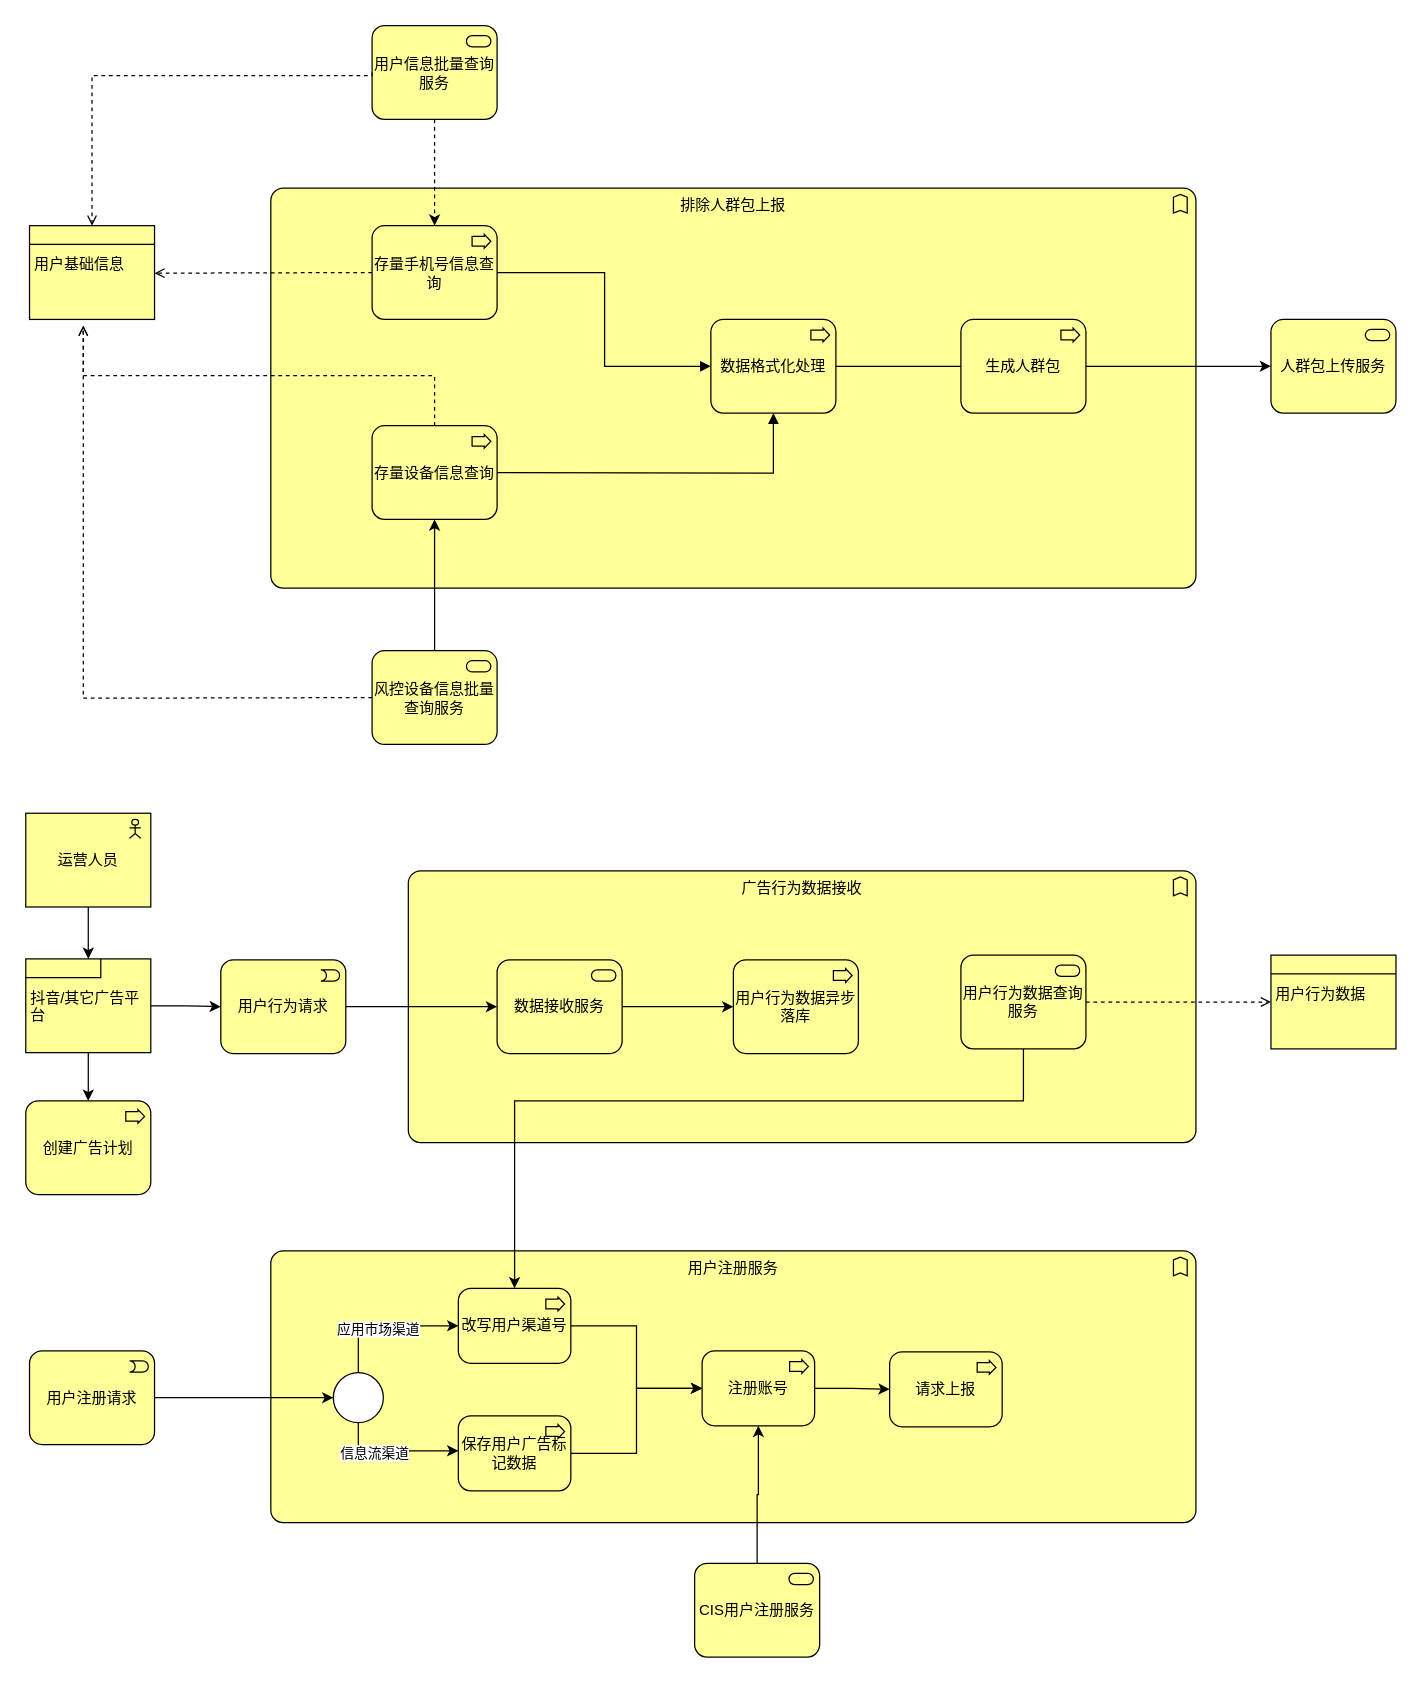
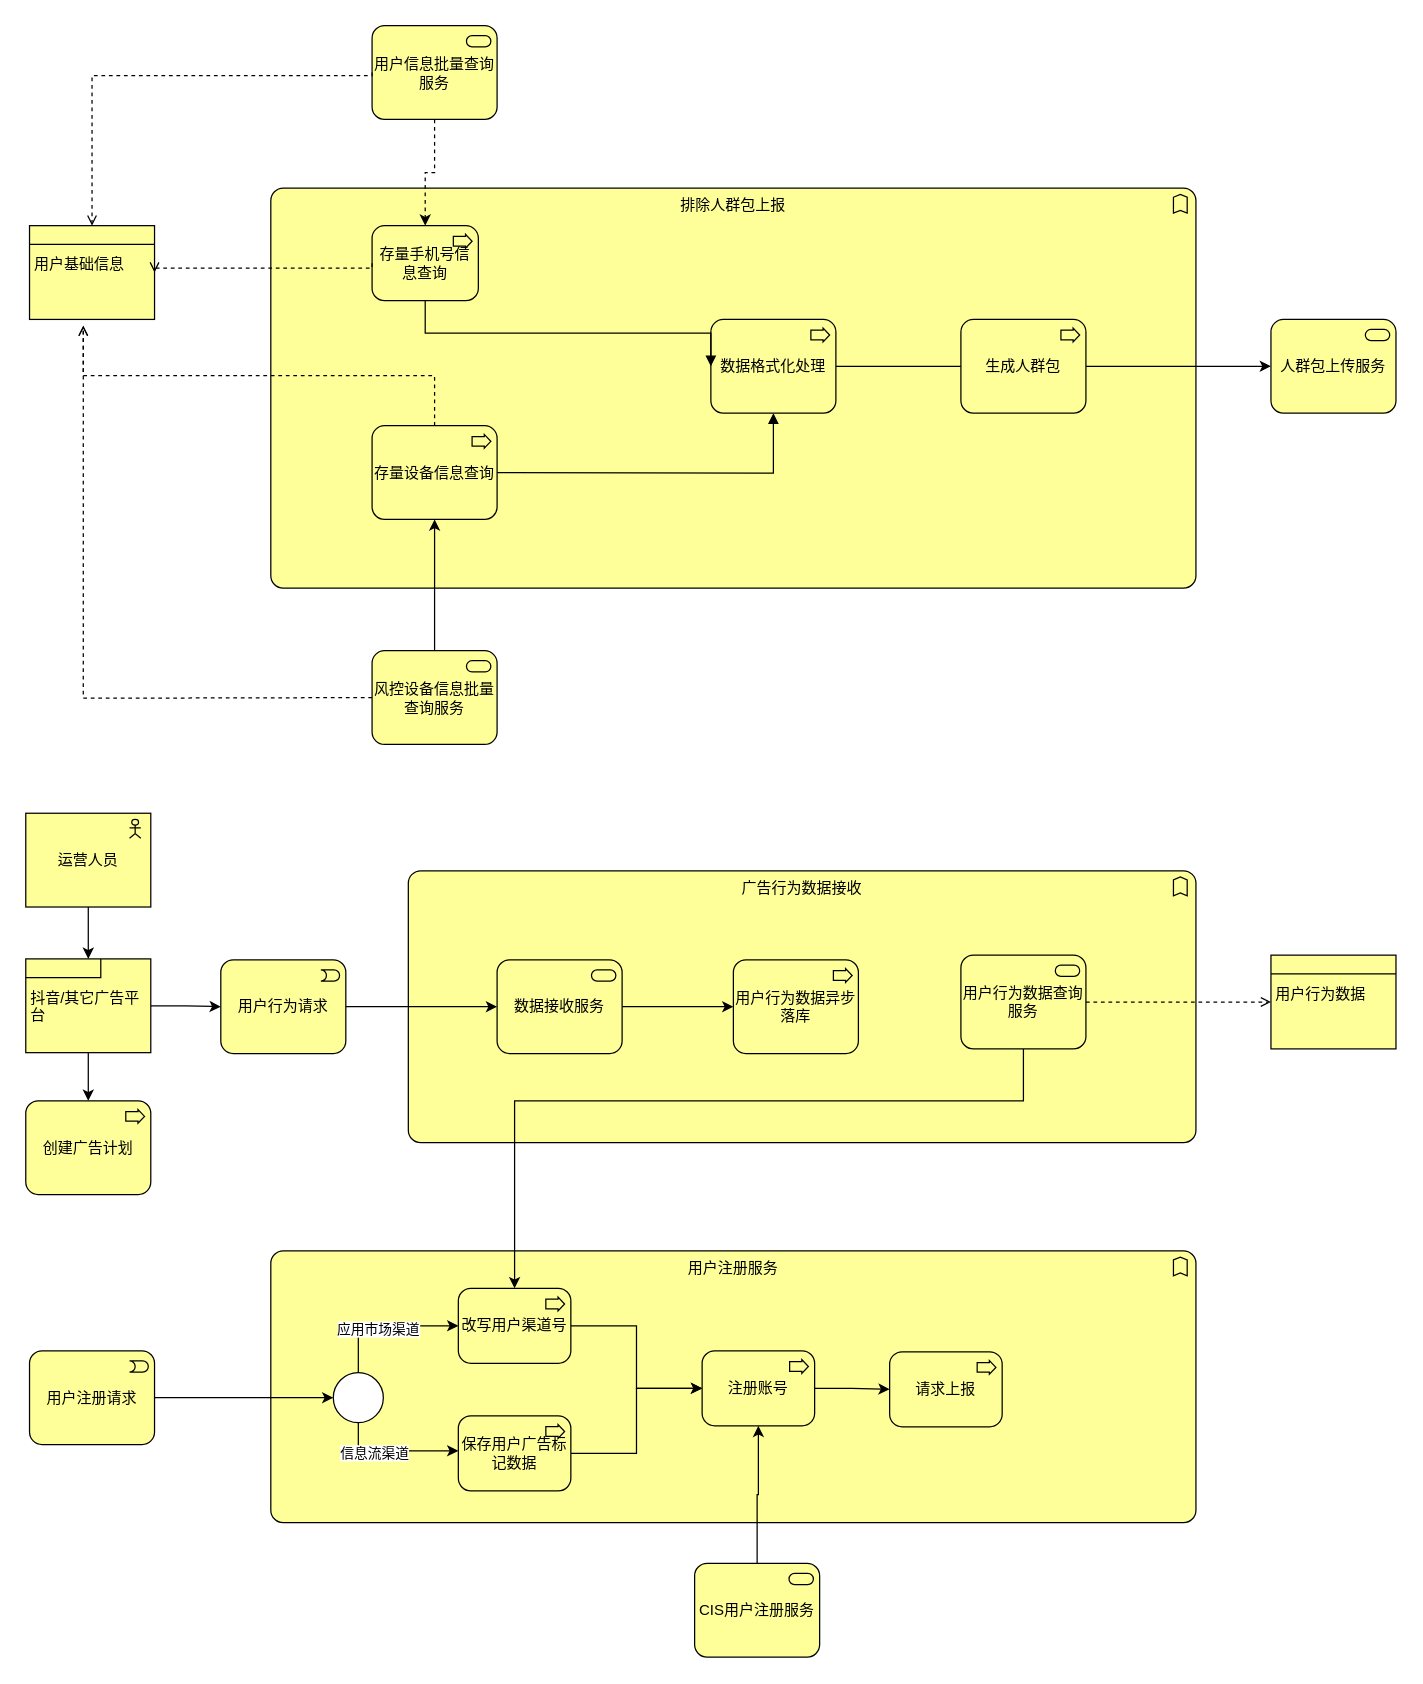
- <mxCell id="3" value="存量手机号信息查询" style="html=1;outlineConnect=0;whiteSpace=wrap;fillColor=#ffff99;shape=mxgraph.archimate.business;busType=process" vertex="1" parent="1"><mxGeometry x="297" y="180" width="100" height="75" as="geometry" /></mxCell>
+ <mxCell id="3" value="存量手机号信息查询" style="html=1;outlineConnect=0;whiteSpace=wrap;fillColor=#ffff99;shape=mxgraph.archimate.business;busType=process" vertex="1" parent="1"><mxGeometry x="297" y="180" width="85" height="60" as="geometry" /></mxCell>
